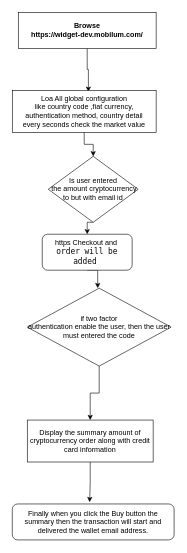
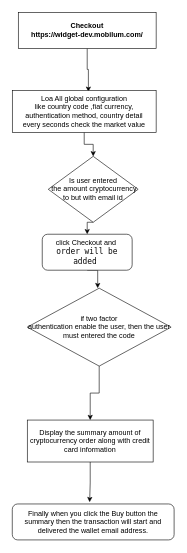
- <mxCell id="3" value="&lt;b&gt;Browse&lt;br&gt;https://widget-dev.mobilum.com/&lt;/b&gt;" style="rounded=0;whiteSpace=wrap;html=1;" vertex="1" parent="1"><mxGeometry x="30" y="20" width="230" height="60" as="geometry" /></mxCell>
+ <mxCell id="3" value="&lt;b&gt;Checkout&lt;br&gt;https://widget-dev.mobilum.com/&lt;/b&gt;" style="rounded=0;whiteSpace=wrap;html=1;" vertex="1" parent="1"><mxGeometry x="30" y="20" width="230" height="60" as="geometry" /></mxCell>
- <mxCell id="9" value="https Checkout and&amp;nbsp;&lt;br&gt;&lt;font color=&quot;#080808&quot; face=&quot;Fira Code, monospace&quot;&gt;&lt;span style=&quot;font-size: 13.067px ; background-color: rgb(255 , 255 , 255)&quot;&gt;order will be added&lt;/span&gt;&lt;/font&gt;&amp;nbsp;&amp;nbsp;" style="rounded=1;whiteSpace=wrap;html=1;" vertex="1" parent="1"><mxGeometry x="70" y="390" width="150" height="60" as="geometry" /></mxCell>
+ <mxCell id="9" value="click Checkout and&amp;nbsp;&lt;br&gt;&lt;font color=&quot;#080808&quot; face=&quot;Fira Code, monospace&quot;&gt;&lt;span style=&quot;font-size: 13.067px ; background-color: rgb(255 , 255 , 255)&quot;&gt;order will be added&lt;/span&gt;&lt;/font&gt;&amp;nbsp;&amp;nbsp;" style="rounded=1;whiteSpace=wrap;html=1;" vertex="1" parent="1"><mxGeometry x="70" y="390" width="150" height="60" as="geometry" /></mxCell>
